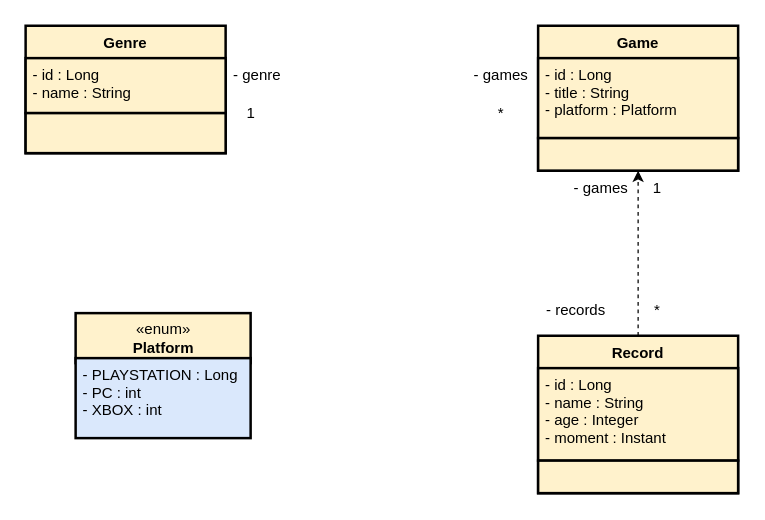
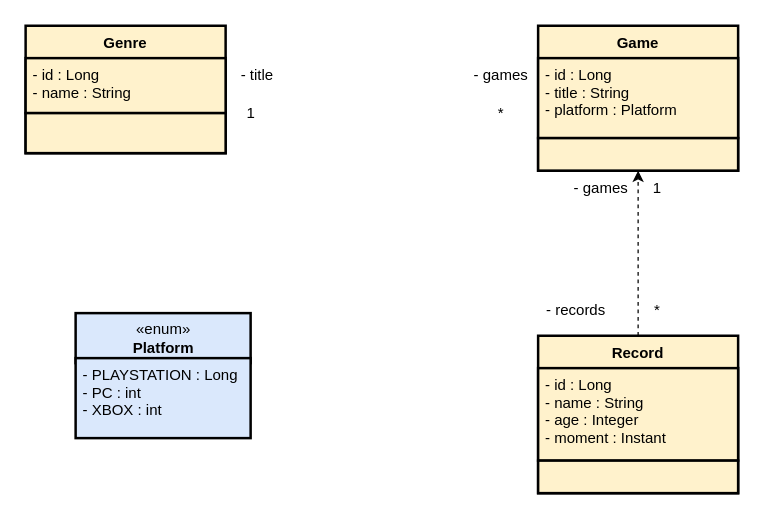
- <mxCell id="10" value="- genre" style="text;html=1;align=center;verticalAlign=middle;resizable=0;points=[];autosize=1;" vertex="1" parent="1"><mxGeometry x="180" y="50" width="50" height="20" as="geometry" /></mxCell>
+ <mxCell id="10" value="- title" style="text;html=1;align=center;verticalAlign=middle;resizable=0;points=[];autosize=1;" vertex="1" parent="1"><mxGeometry x="180" y="50" width="50" height="20" as="geometry" /></mxCell>
- <mxCell id="2" value="«enum»&lt;br&gt;&lt;b&gt;Platform&lt;/b&gt;" style="html=1;labelBackgroundColor=none;fillColor=#fff2cc;strokeWidth=2;" vertex="1" parent="1"><mxGeometry x="60" y="250" width="140" height="40" as="geometry" /></mxCell>
+ <mxCell id="2" value="«enum»&lt;br&gt;&lt;b&gt;Platform&lt;/b&gt;" style="html=1;labelBackgroundColor=none;fillColor=#dae8fc;strokeWidth=2;" vertex="1" parent="1"><mxGeometry x="60" y="250" width="140" height="40" as="geometry" /></mxCell>
